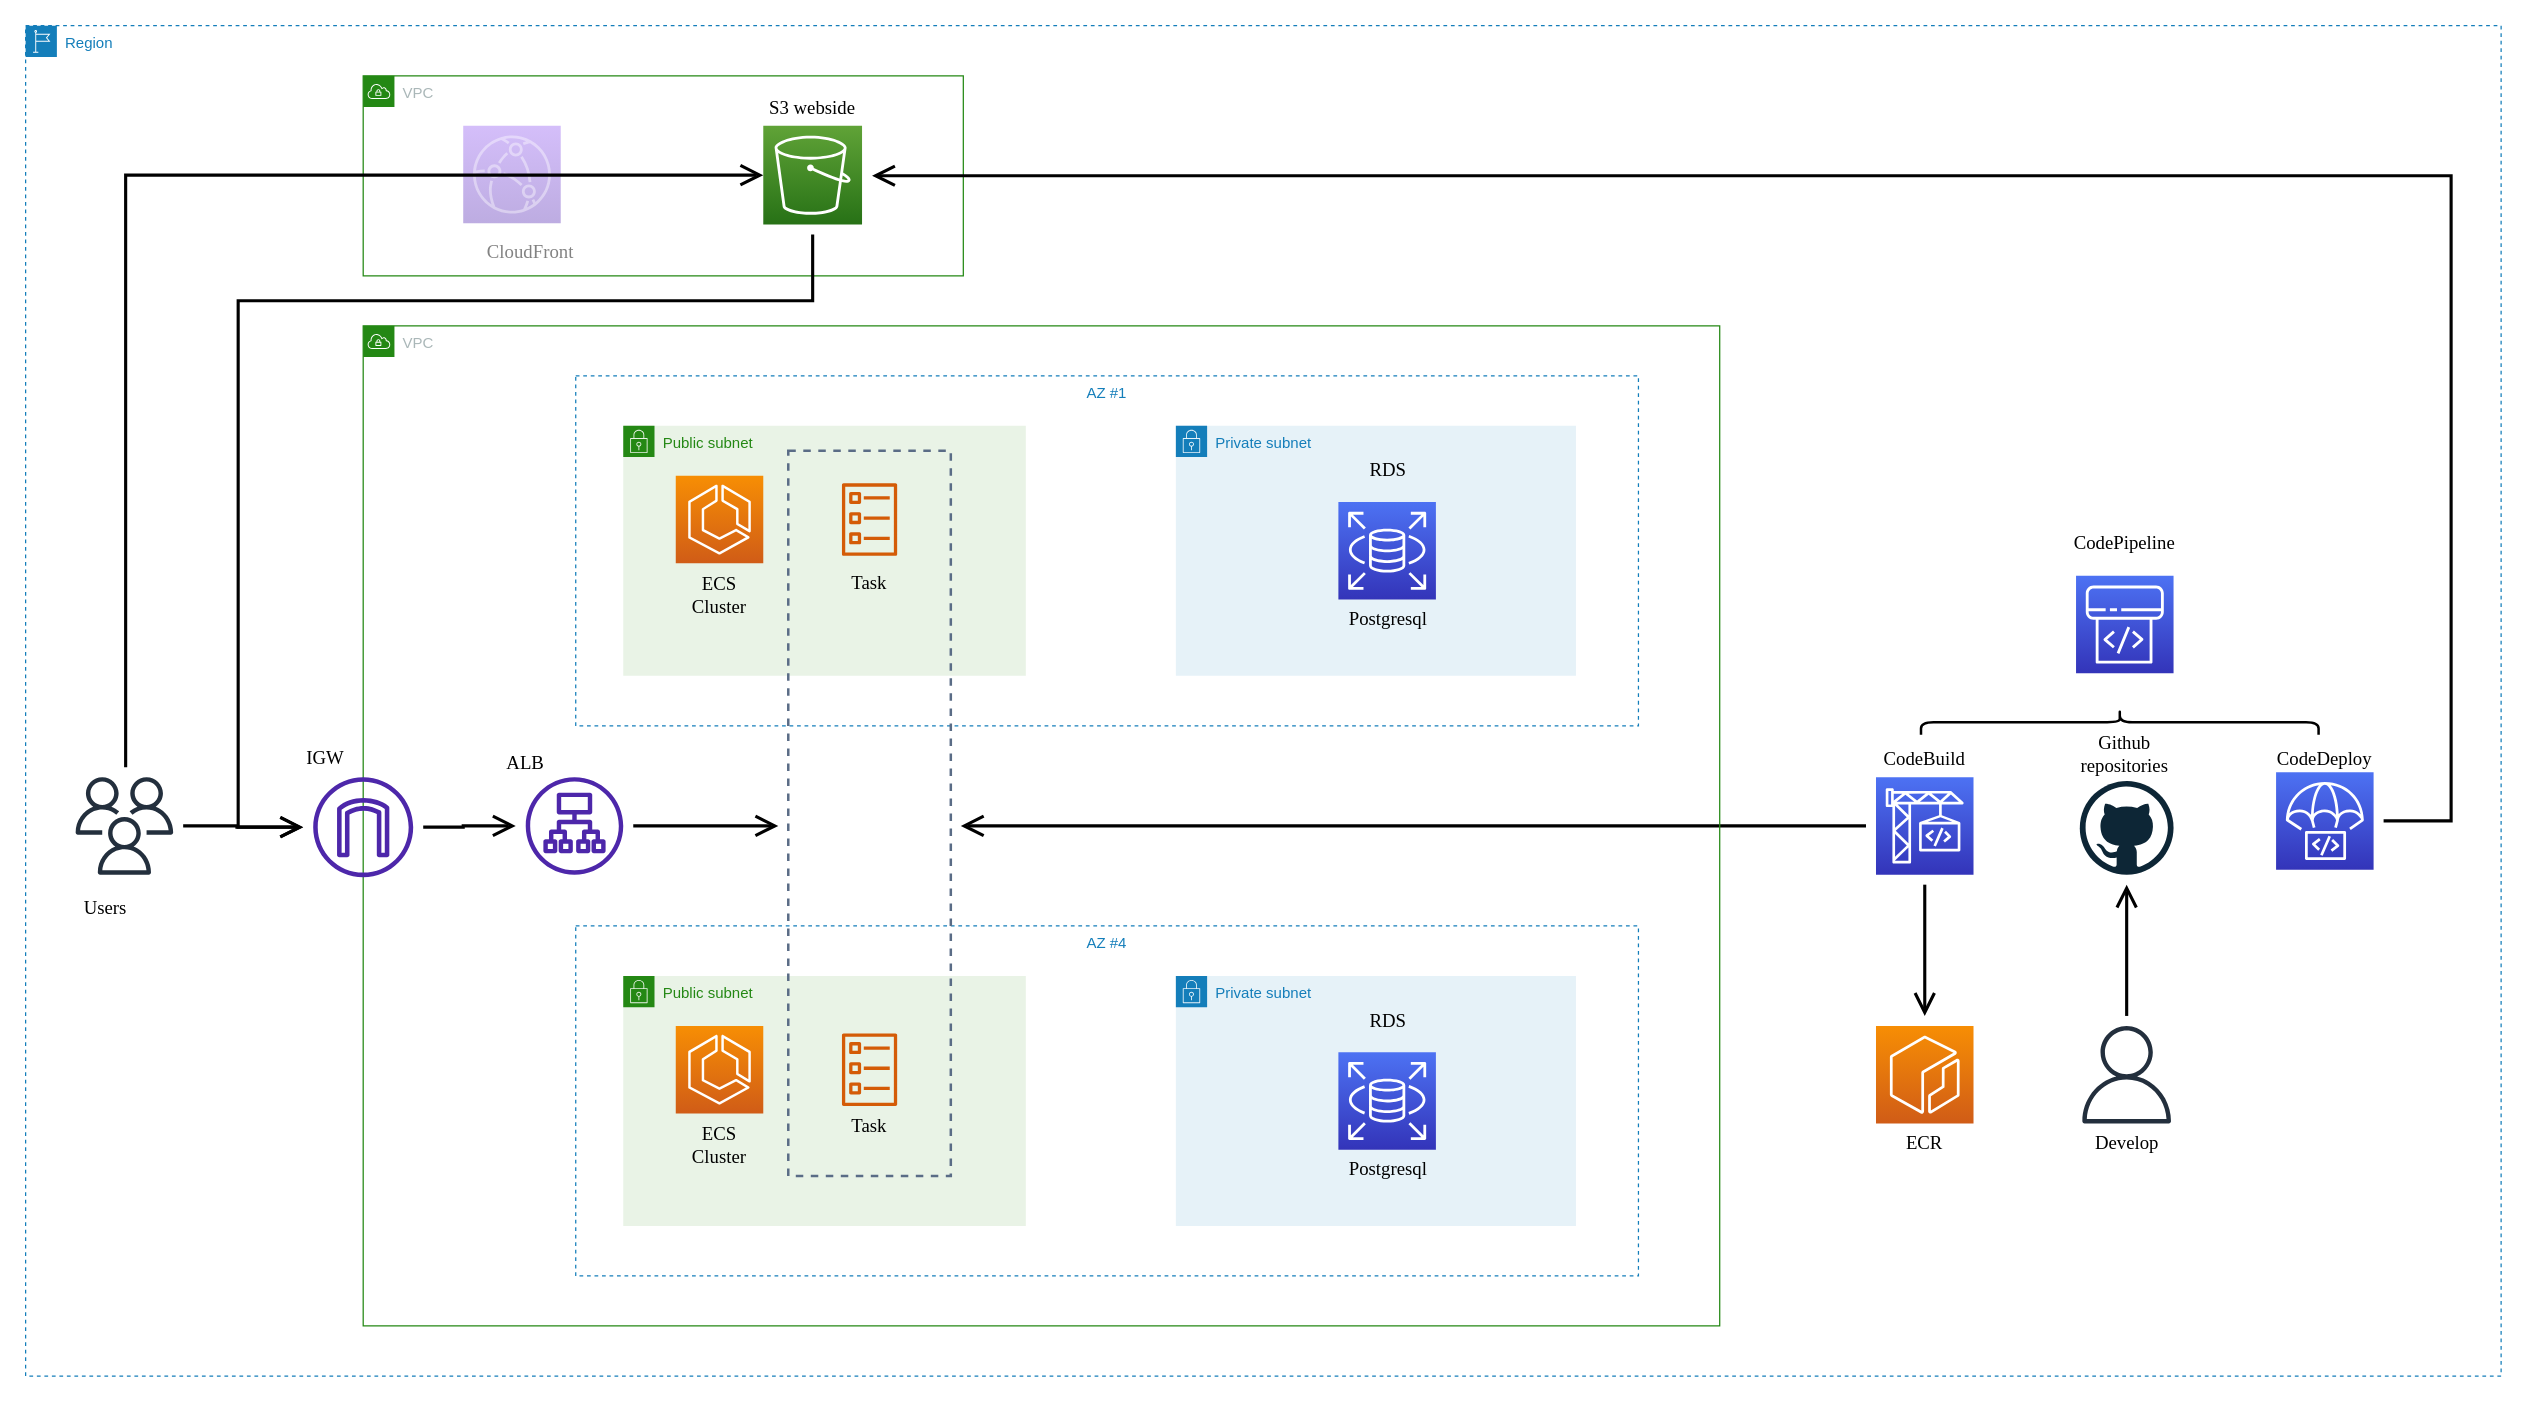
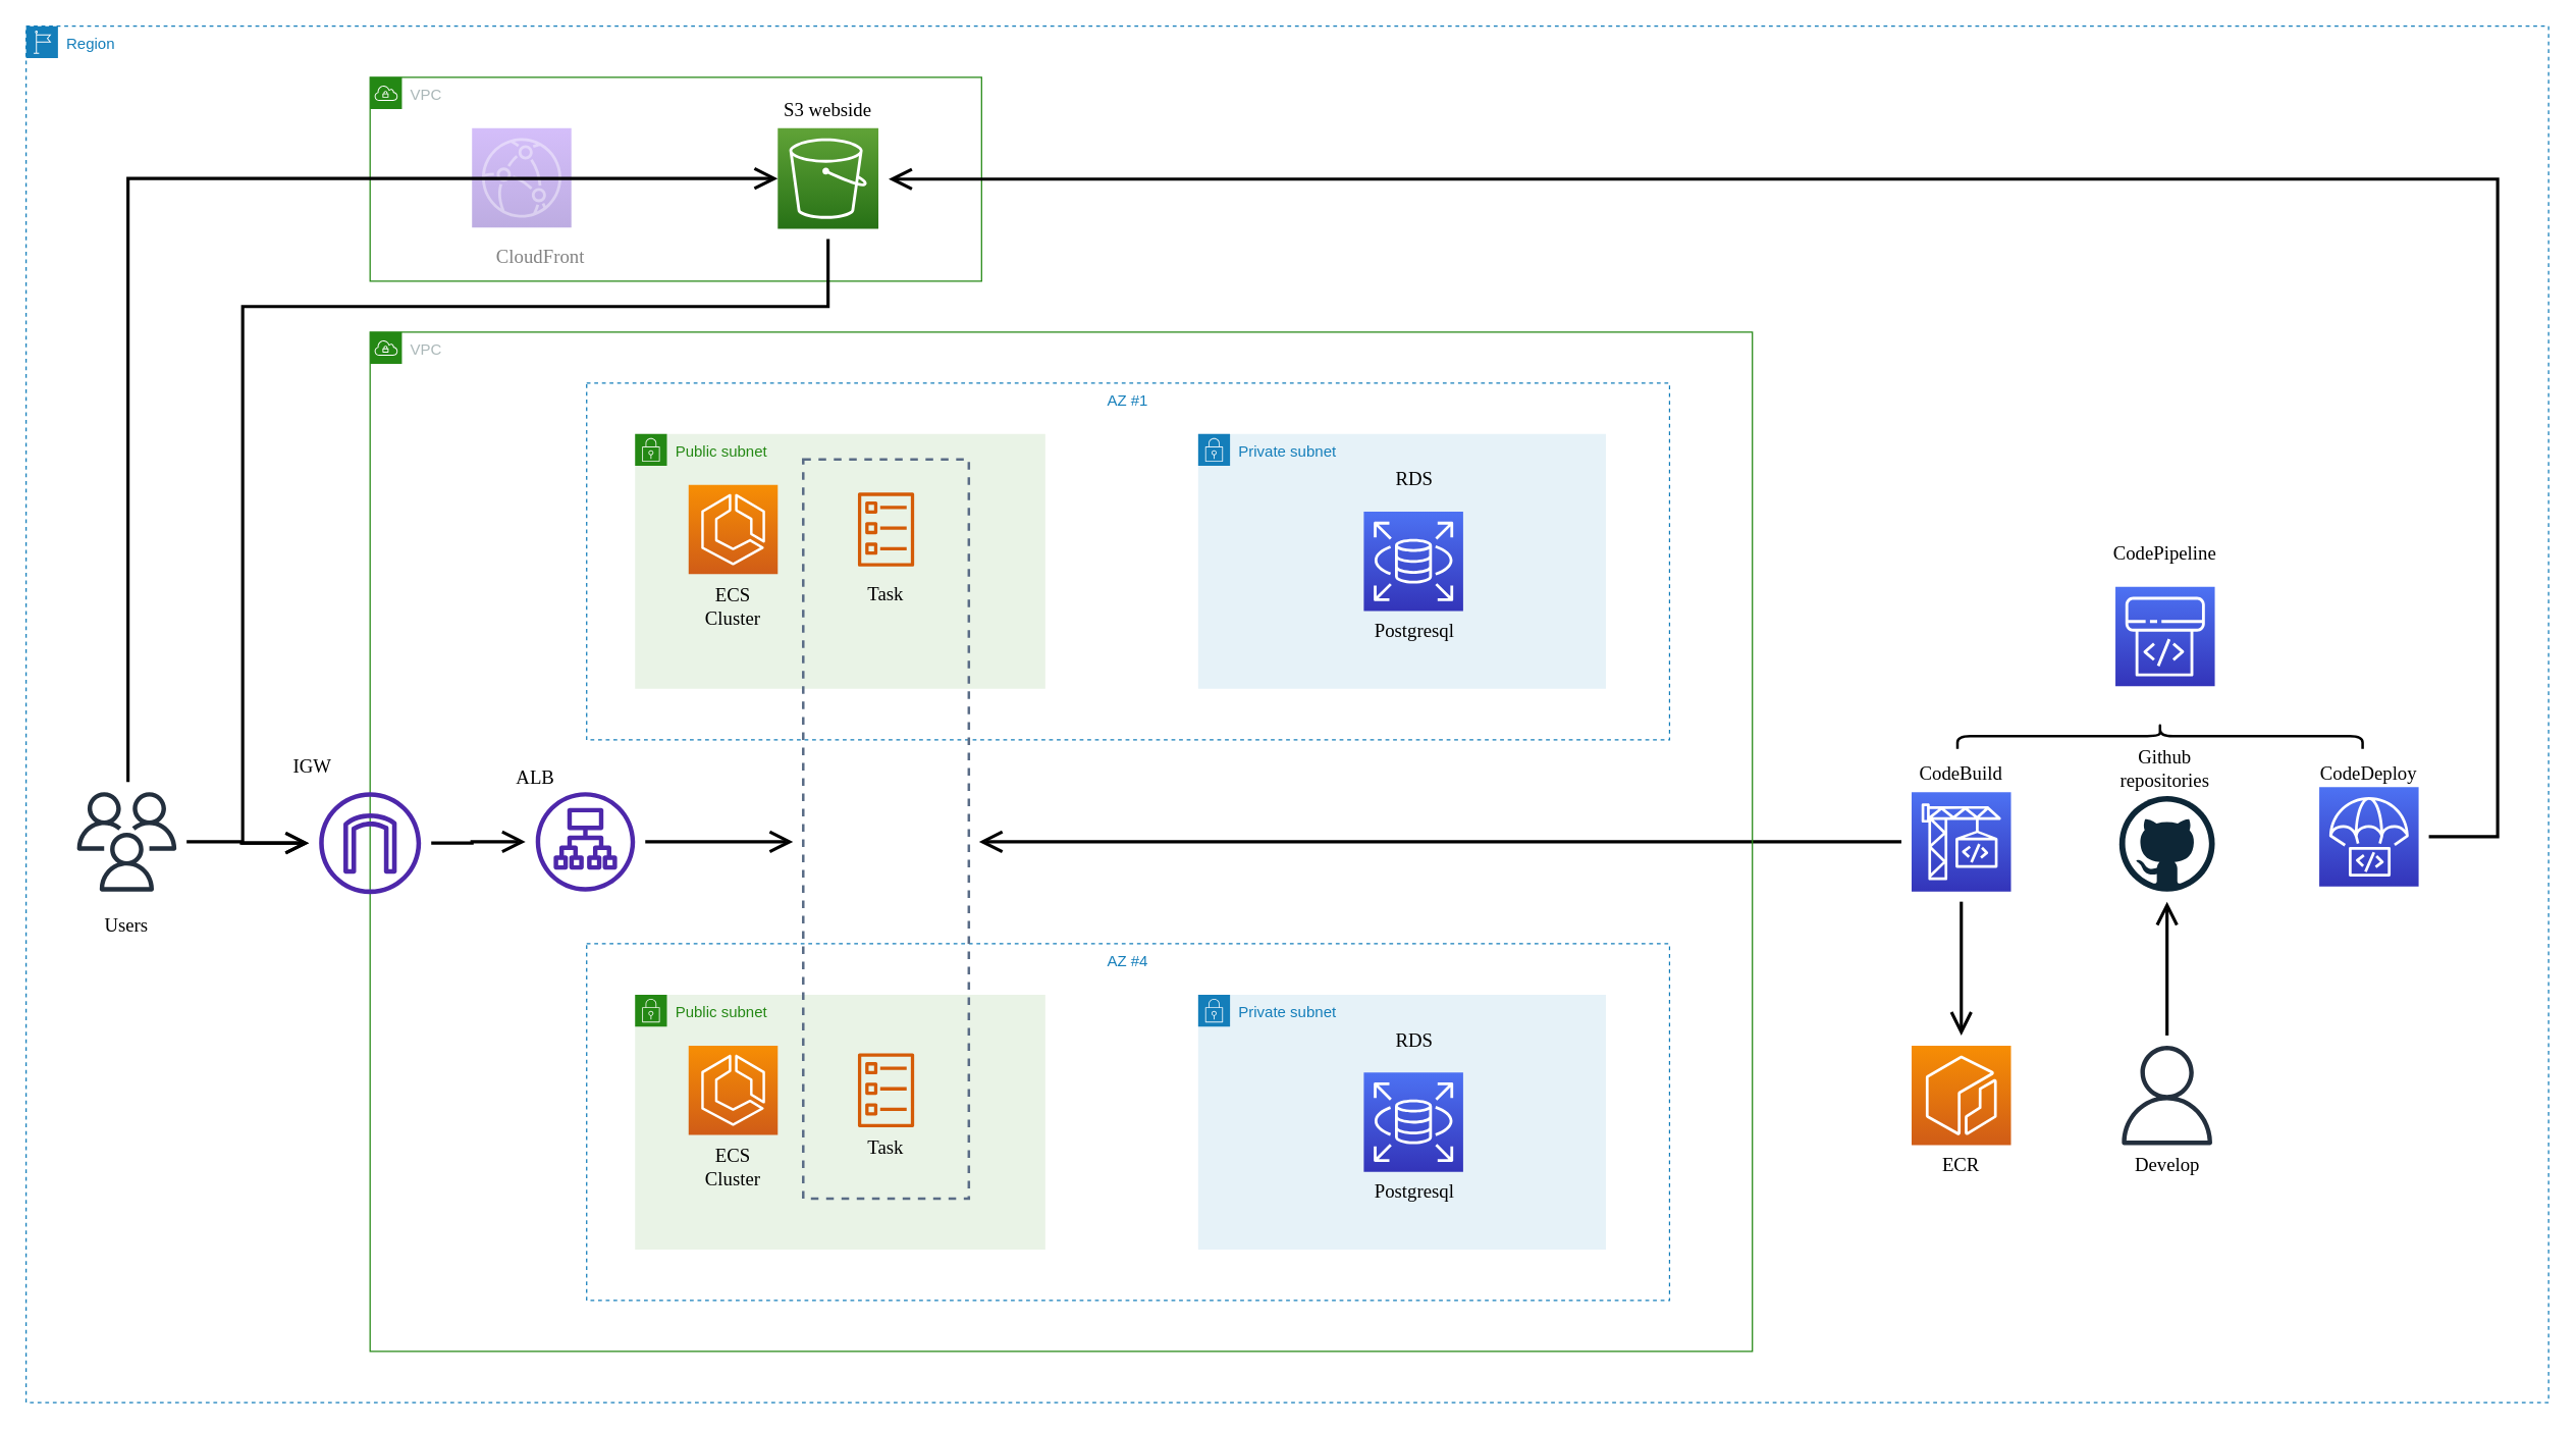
- <mxCell id="46" value="IGW" style="text;html=1;strokeColor=none;fillColor=none;align=center;verticalAlign=middle;whiteSpace=wrap;rounded=0;strokeWidth=1;fontFamily=Verdana;fontStyle=0;fontSize=15;" parent="2" vertex="1"><mxGeometry x="210" y="570" width="60" height="30" as="geometry" /></mxCell>
+ <mxCell id="46" value="IGW" style="text;html=1;strokeColor=none;fillColor=none;align=center;verticalAlign=middle;whiteSpace=wrap;rounded=0;strokeWidth=1;fontFamily=Verdana;fontStyle=0;fontSize=15;" parent="2" vertex="1"><mxGeometry x="195" y="565" width="60" height="30" as="geometry" /></mxCell>
- <mxCell id="57" value="Users" style="text;html=1;strokeColor=none;fillColor=none;align=center;verticalAlign=middle;whiteSpace=wrap;rounded=0;strokeWidth=1;fontFamily=Verdana;fontStyle=0;fontSize=15;" parent="2" vertex="1"><mxGeometry x="34" y="690" width="60" height="30" as="geometry" /></mxCell>
+ <mxCell id="57" value="Users" style="text;html=1;strokeColor=none;fillColor=none;align=center;verticalAlign=middle;whiteSpace=wrap;rounded=0;strokeWidth=1;fontFamily=Verdana;fontStyle=0;fontSize=15;" parent="2" vertex="1"><mxGeometry x="49" y="690" width="60" height="30" as="geometry" /></mxCell>
